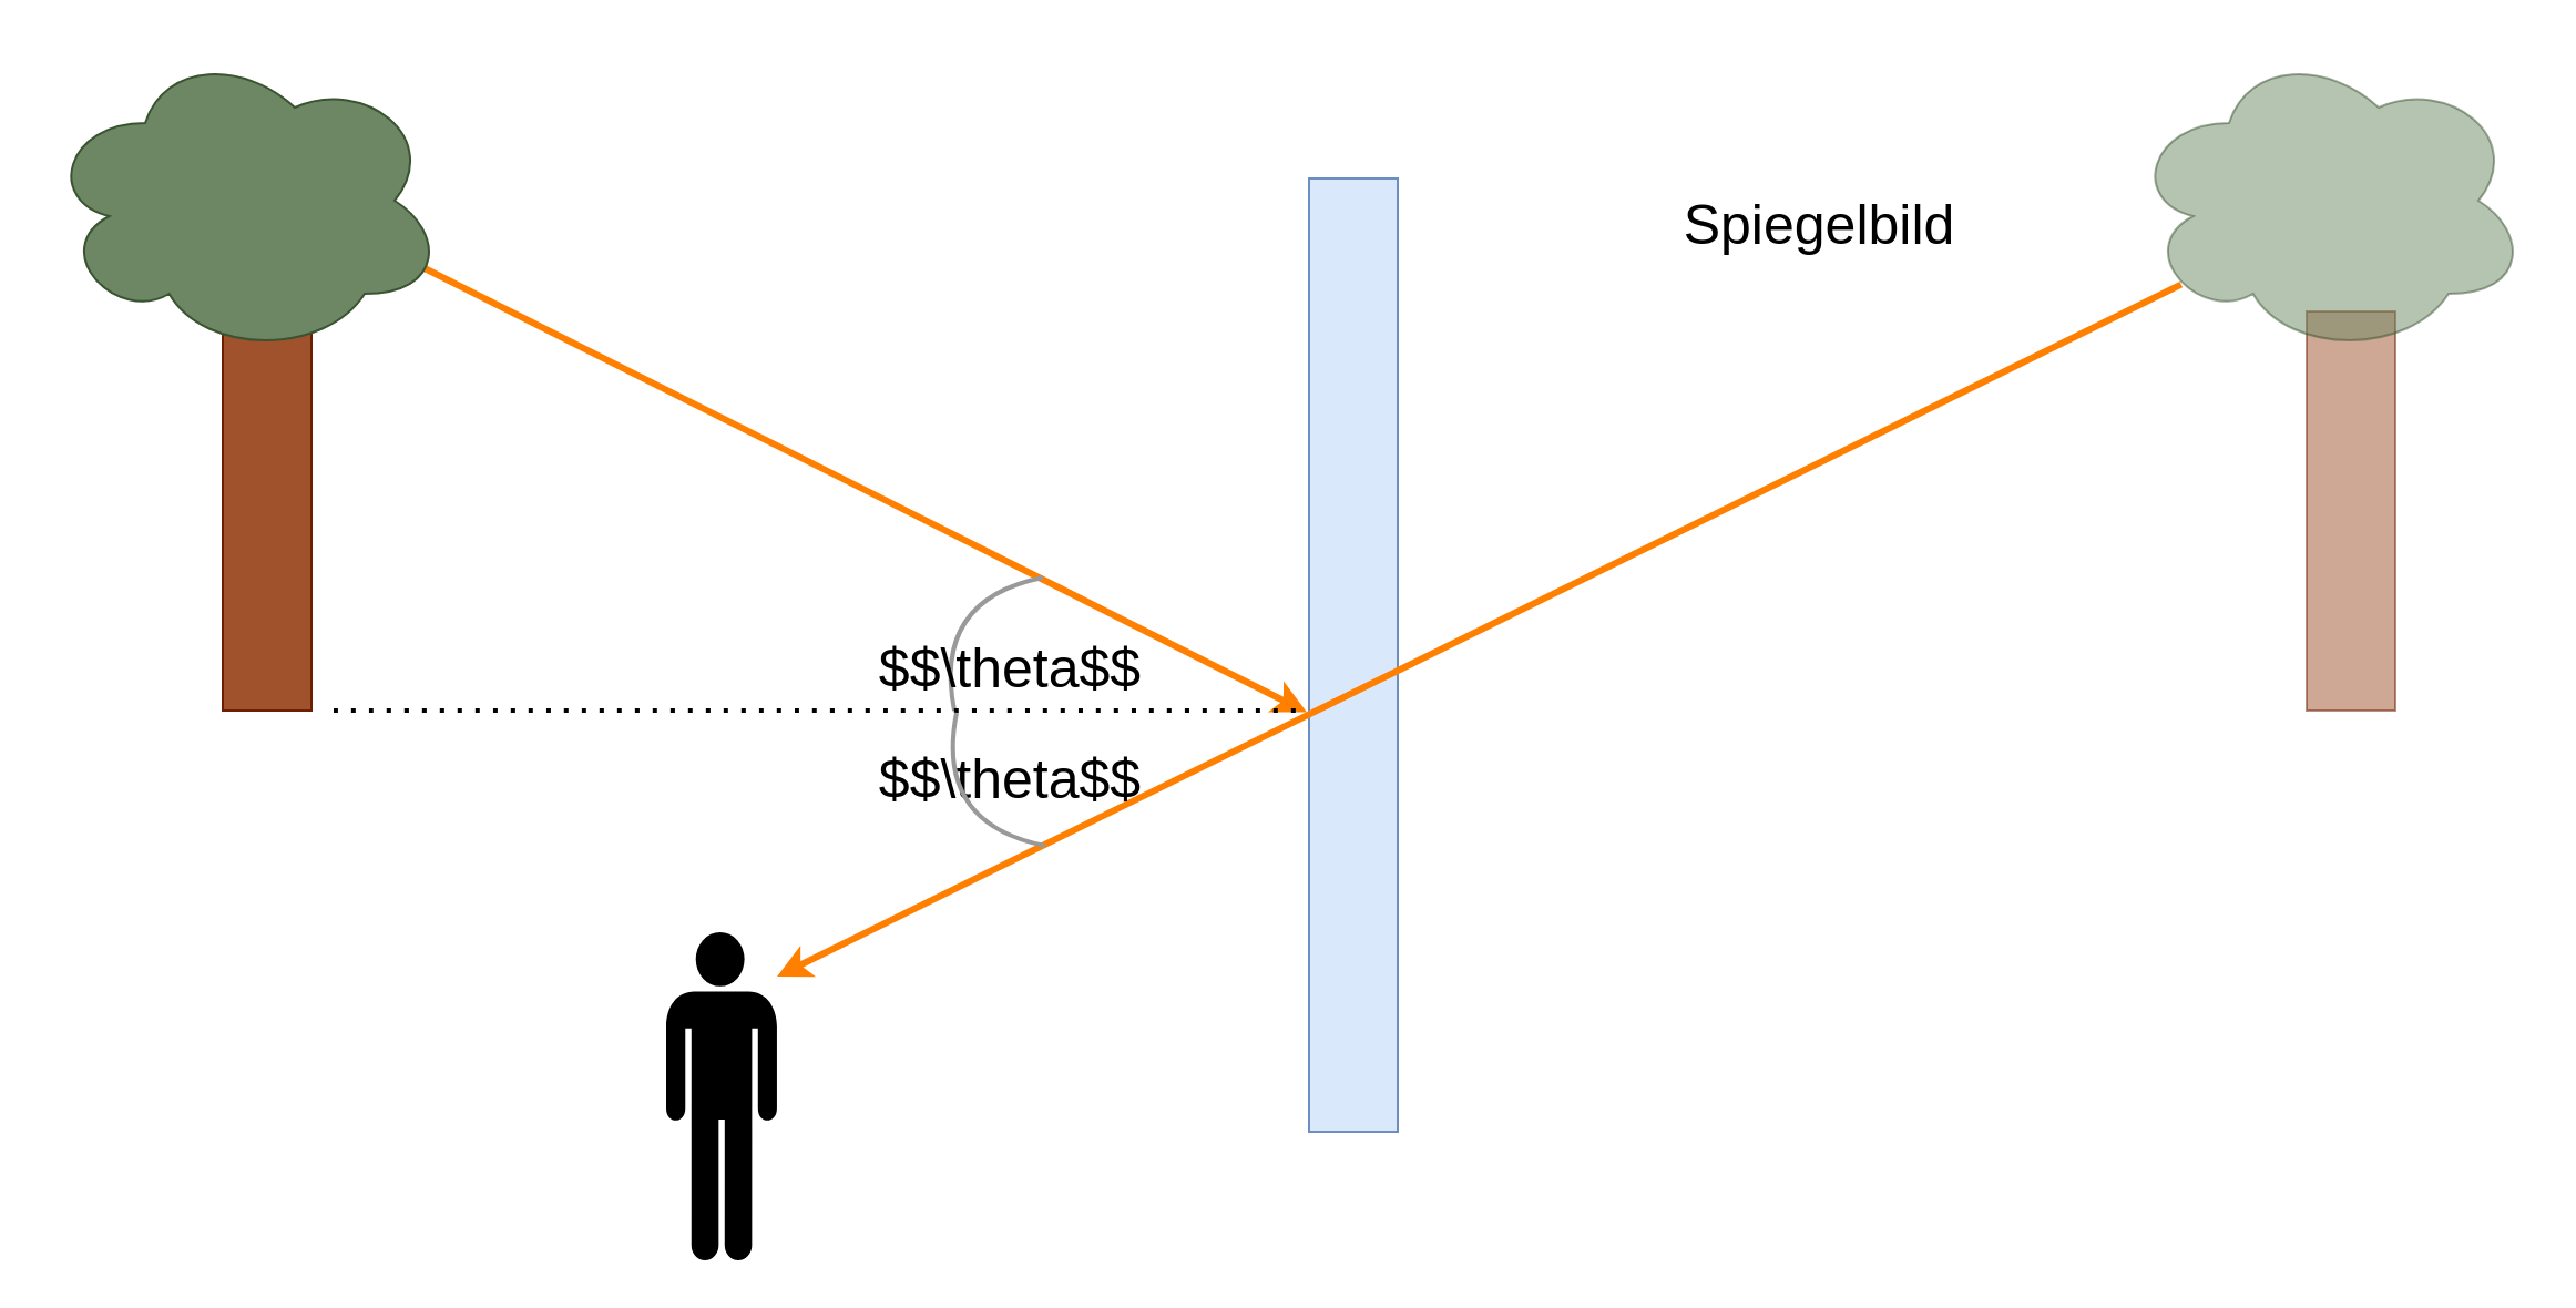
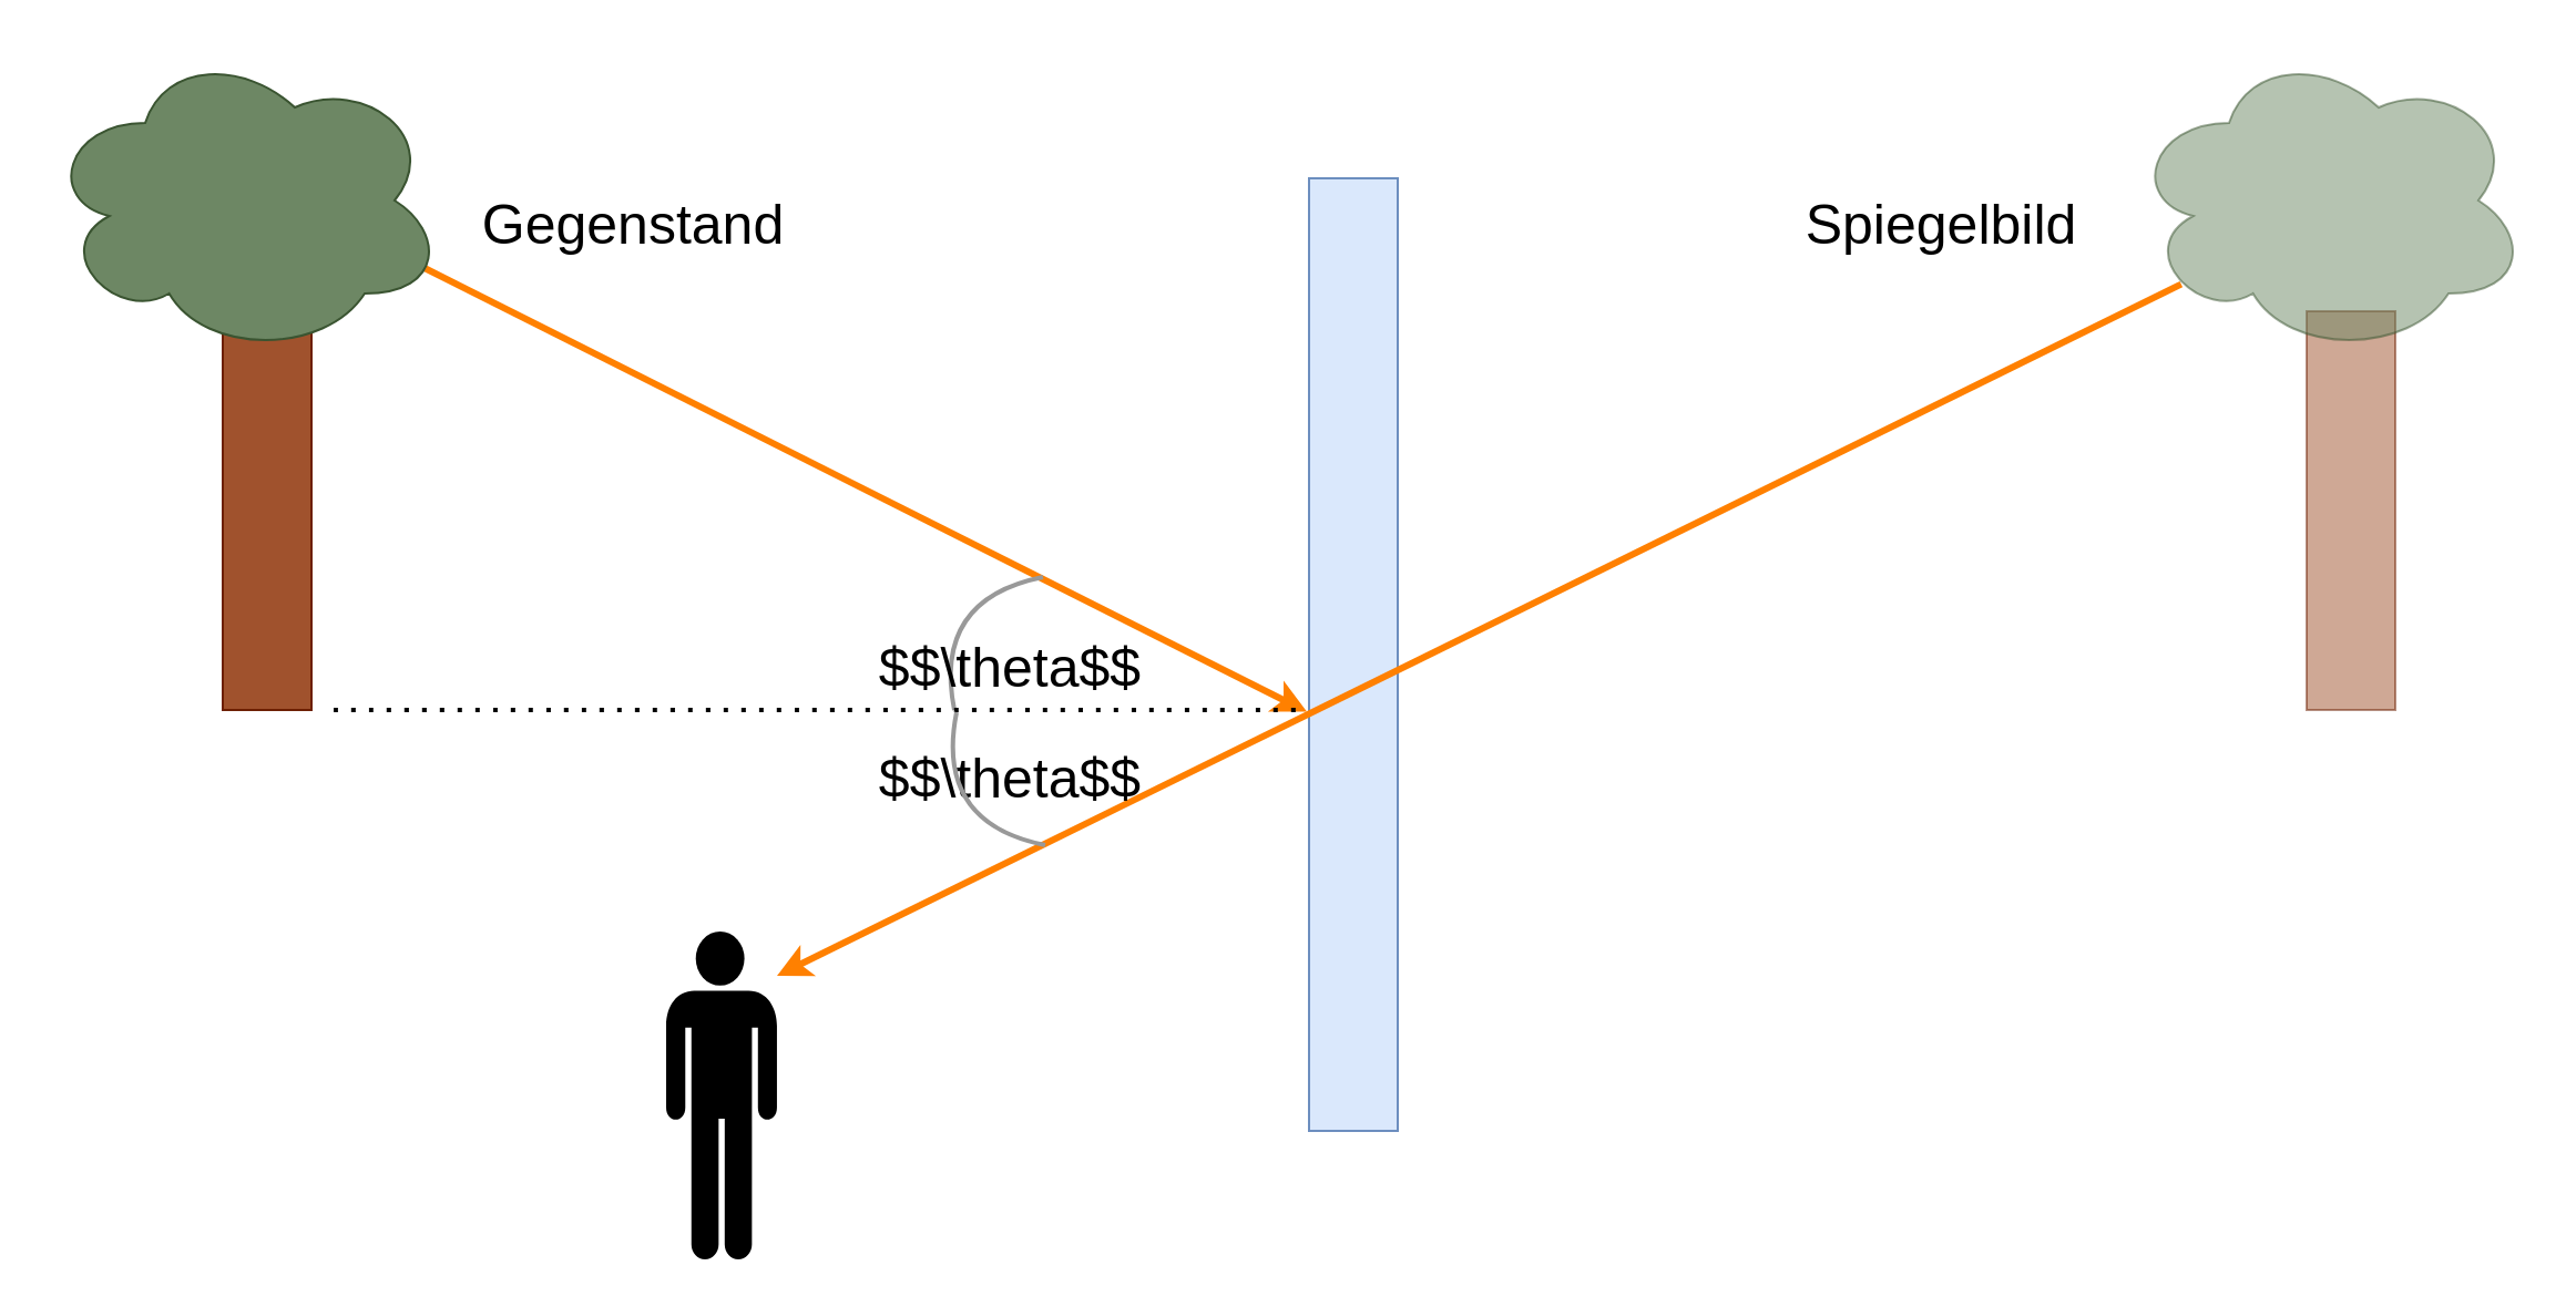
+ <mxCell id="15" value="Gegenstand" style="text;html=1;resizable=0;autosize=1;align=center;verticalAlign=middle;points=[];fillColor=none;strokeColor=none;rounded=0;fontSize=25;opacity=50;" vertex="1" parent="1"><mxGeometry x="210" y="80" width="150" height="40" as="geometry" /></mxCell>
- <mxCell id="16" value="Spiegelbild" style="text;html=1;resizable=0;autosize=1;align=center;verticalAlign=middle;points=[];fillColor=none;strokeColor=none;rounded=0;fontSize=25;opacity=50;" vertex="1" parent="1"><mxGeometry x="750" y="80" width="140" height="40" as="geometry" /></mxCell>
+ <mxCell id="16" value="Spiegelbild" style="text;html=1;resizable=0;autosize=1;align=center;verticalAlign=middle;points=[];fillColor=none;strokeColor=none;rounded=0;fontSize=25;opacity=50;" vertex="1" parent="1"><mxGeometry x="805" y="80" width="140" height="40" as="geometry" /></mxCell>
